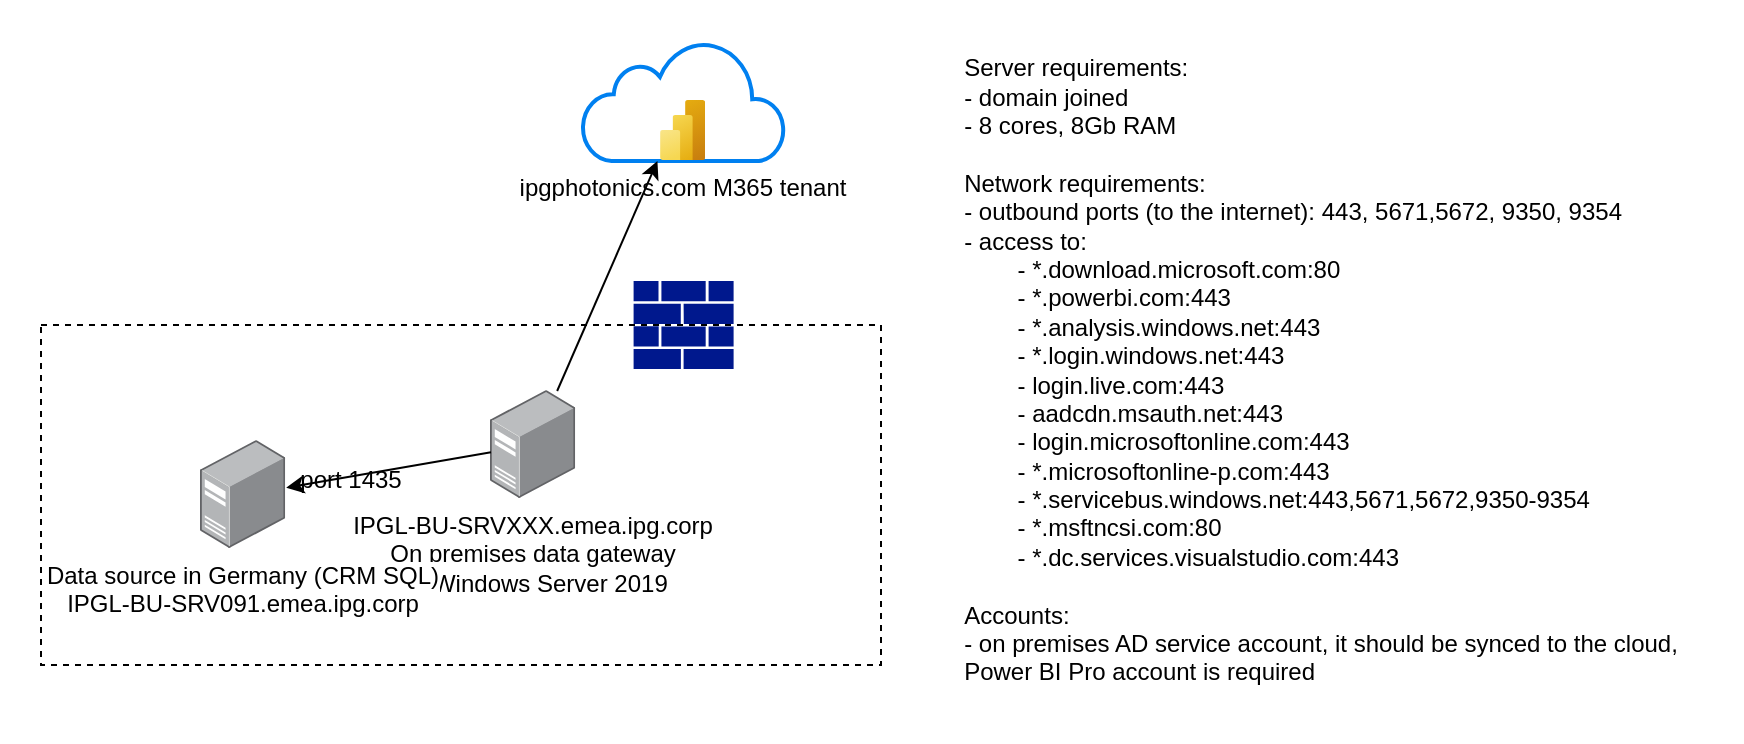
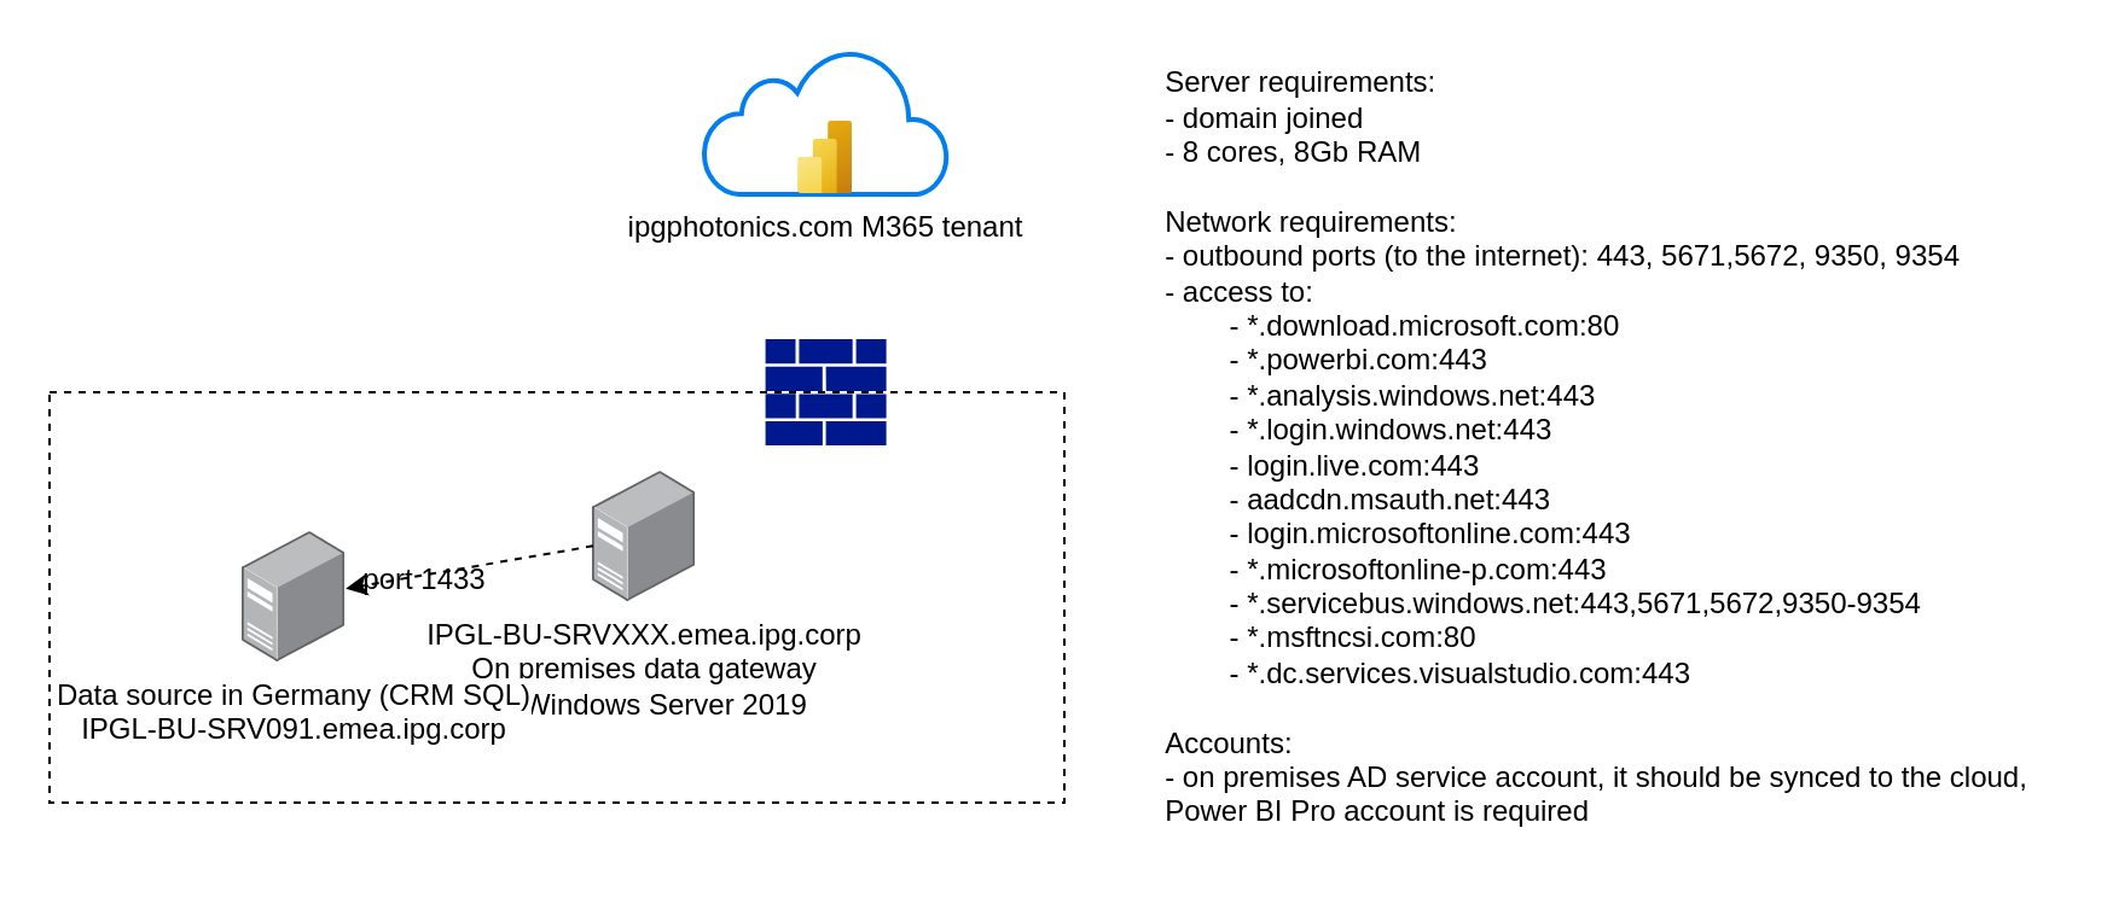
- <mxCell id="7" value="" style="endArrow=classic;html=1;rounded=0;" edge="1" parent="1" source="3" target="5"><mxGeometry width="50" height="50" relative="1" as="geometry"><mxPoint x="290" y="180" as="sourcePoint" /><mxPoint x="340" y="130" as="targetPoint" /></mxGeometry></mxCell>
- <mxCell id="8" value="" style="endArrow=classic;html=1;rounded=0;" edge="1" parent="1" source="3" target="4"><mxGeometry width="50" height="50" relative="1" as="geometry"><mxPoint x="290" y="180" as="sourcePoint" /><mxPoint x="340" y="130" as="targetPoint" /></mxGeometry></mxCell>
+ <mxCell id="8" value="" style="endArrow=classic;html=1;rounded=0;dashed=1;" edge="1" parent="1" source="3" target="4"><mxGeometry width="50" height="50" relative="1" as="geometry"><mxPoint x="290" y="180" as="sourcePoint" /><mxPoint x="340" y="130" as="targetPoint" /></mxGeometry></mxCell>
- <mxCell id="10" value="port 1435" style="text;html=1;align=center;verticalAlign=middle;resizable=0;points=[];autosize=1;strokeColor=none;fillColor=none;" vertex="1" parent="1"><mxGeometry x="140" y="225" width="70" height="30" as="geometry" /></mxCell>
+ <mxCell id="10" value="port 1433" style="text;html=1;align=center;verticalAlign=middle;resizable=0;points=[];autosize=1;strokeColor=none;fillColor=none;" vertex="1" parent="1"><mxGeometry x="140" y="225" width="70" height="30" as="geometry" /></mxCell>
